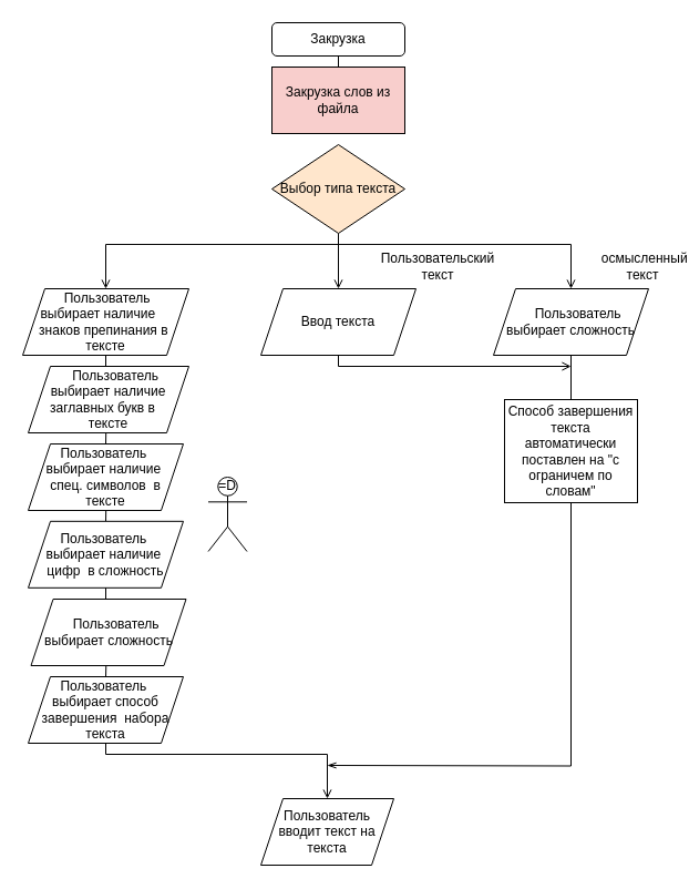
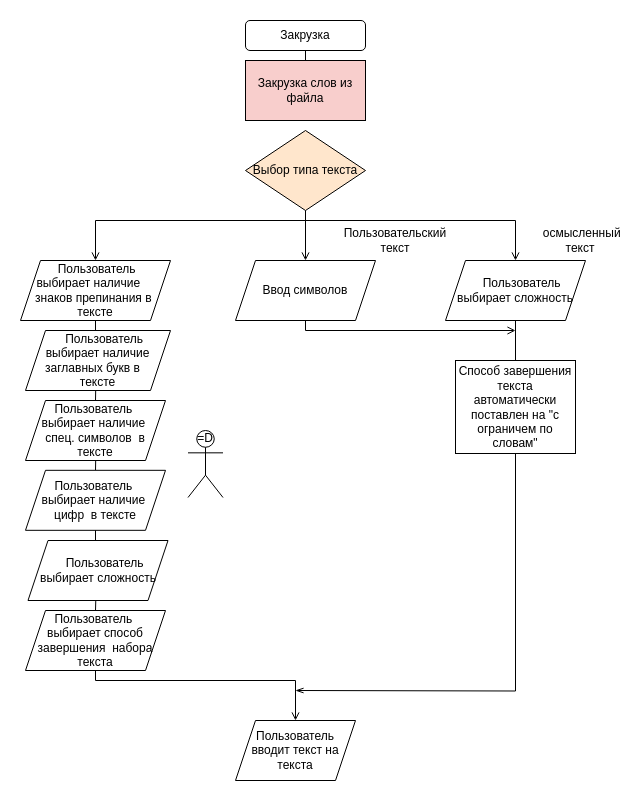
- <mxCell id="12" value="Ввод текста" style="shape=parallelogram;perimeter=parallelogramPerimeter;whiteSpace=wrap;html=1;fixedSize=1;" vertex="1" parent="1"><mxGeometry x="235" y="260" width="140" height="60" as="geometry" /></mxCell>
+ <mxCell id="12" value="Ввод символов" style="shape=parallelogram;perimeter=parallelogramPerimeter;whiteSpace=wrap;html=1;fixedSize=1;" vertex="1" parent="1"><mxGeometry x="235" y="260" width="140" height="60" as="geometry" /></mxCell>
- <mxCell id="22" value="Пользователь&amp;nbsp; выбирает наличие&amp;nbsp; цифр&amp;nbsp; в сложность" style="shape=parallelogram;perimeter=parallelogramPerimeter;whiteSpace=wrap;html=1;fixedSize=1;align=center;" vertex="1" parent="1"><mxGeometry x="25" y="469.82" width="140" height="60" as="geometry" /></mxCell>
+ <mxCell id="22" value="Пользователь&amp;nbsp; выбирает наличие&amp;nbsp; цифр&amp;nbsp; в тексте" style="shape=parallelogram;perimeter=parallelogramPerimeter;whiteSpace=wrap;html=1;fixedSize=1;align=center;" vertex="1" parent="1"><mxGeometry x="25" y="469.82" width="140" height="60" as="geometry" /></mxCell>
